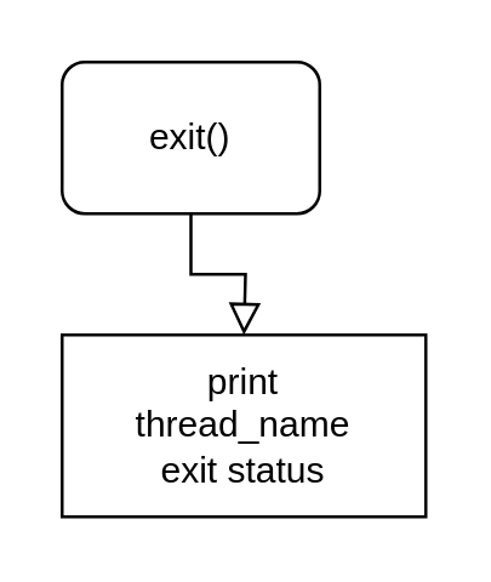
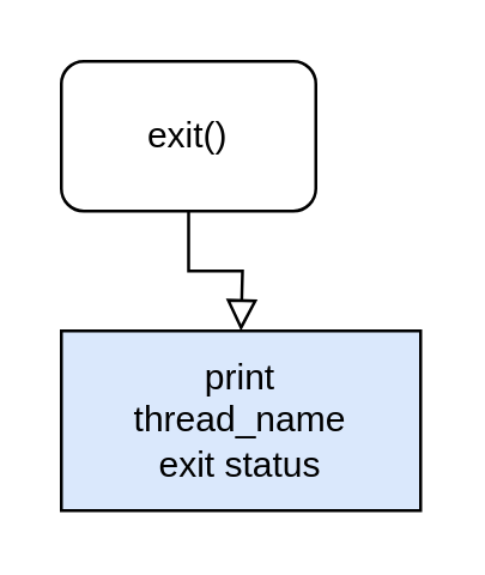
- <mxCell id="4" value="print&lt;br&gt;thread_name&lt;br&gt;exit status" style="rounded=0;whiteSpace=wrap;html=1;" parent="1" vertex="1"><mxGeometry x="20" y="110" width="120" height="60" as="geometry" /></mxCell>
+ <mxCell id="4" value="print&lt;br&gt;thread_name&lt;br&gt;exit status" style="rounded=0;whiteSpace=wrap;html=1;fillColor=#dae8fc;" parent="1" vertex="1"><mxGeometry x="20" y="110" width="120" height="60" as="geometry" /></mxCell>
